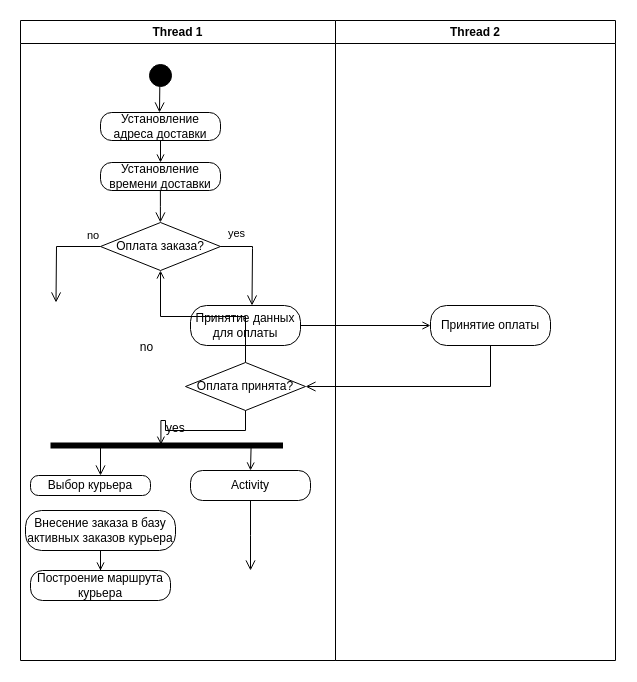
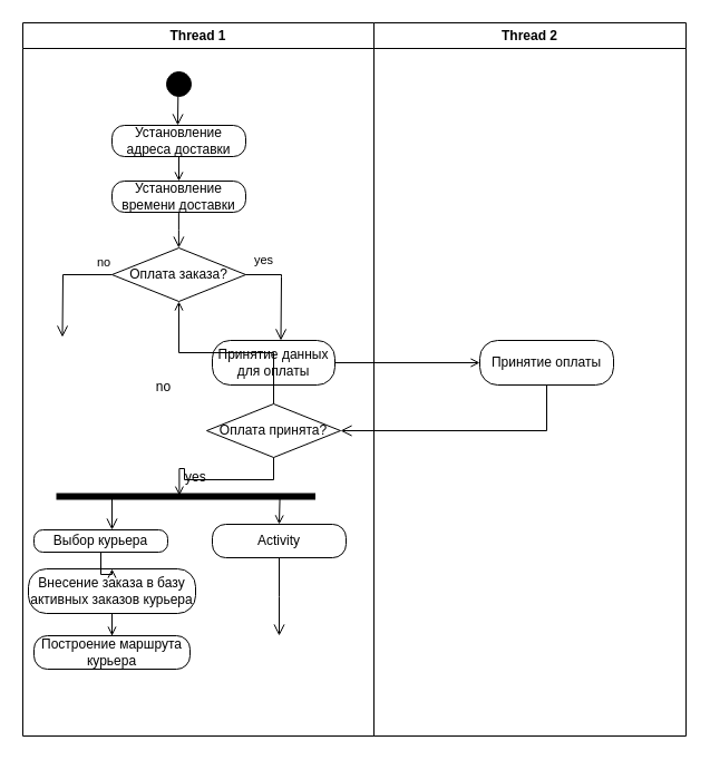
+ <mxCell id="21" style="edgeStyle=orthogonalEdgeStyle;rounded=0;orthogonalLoop=1;jettySize=auto;html=1;endArrow=open;endFill=0;" edge="1" parent="2" source="18" target="20"><mxGeometry relative="1" as="geometry"><mxPoint x="80" y="500" as="targetPoint" /></mxGeometry></mxCell>
